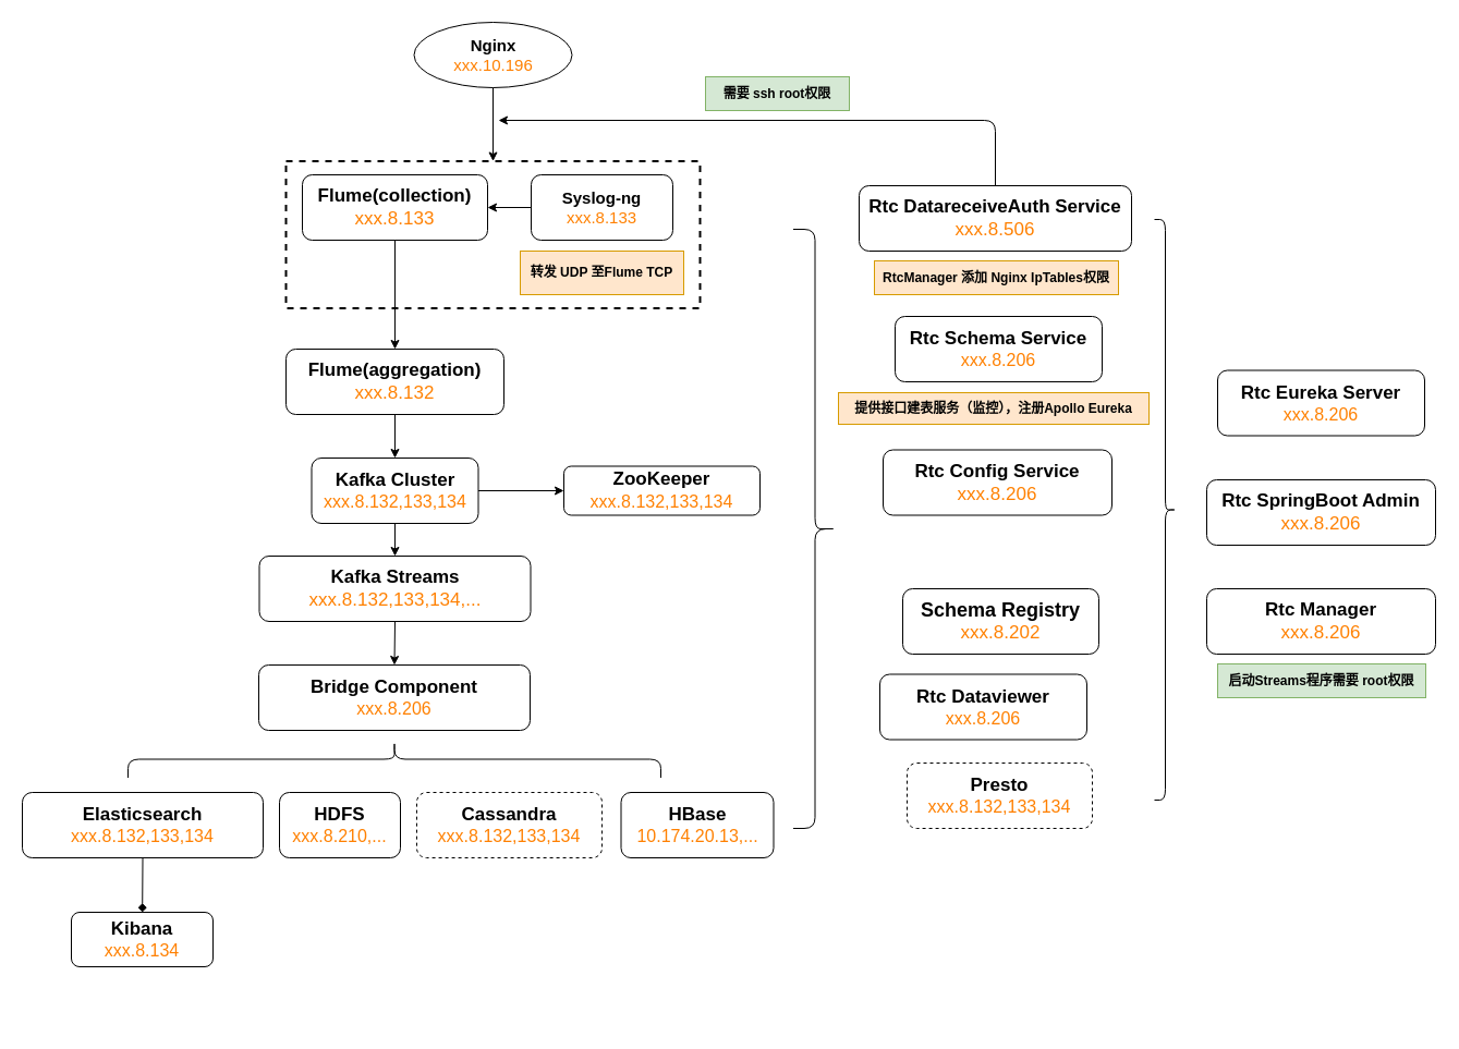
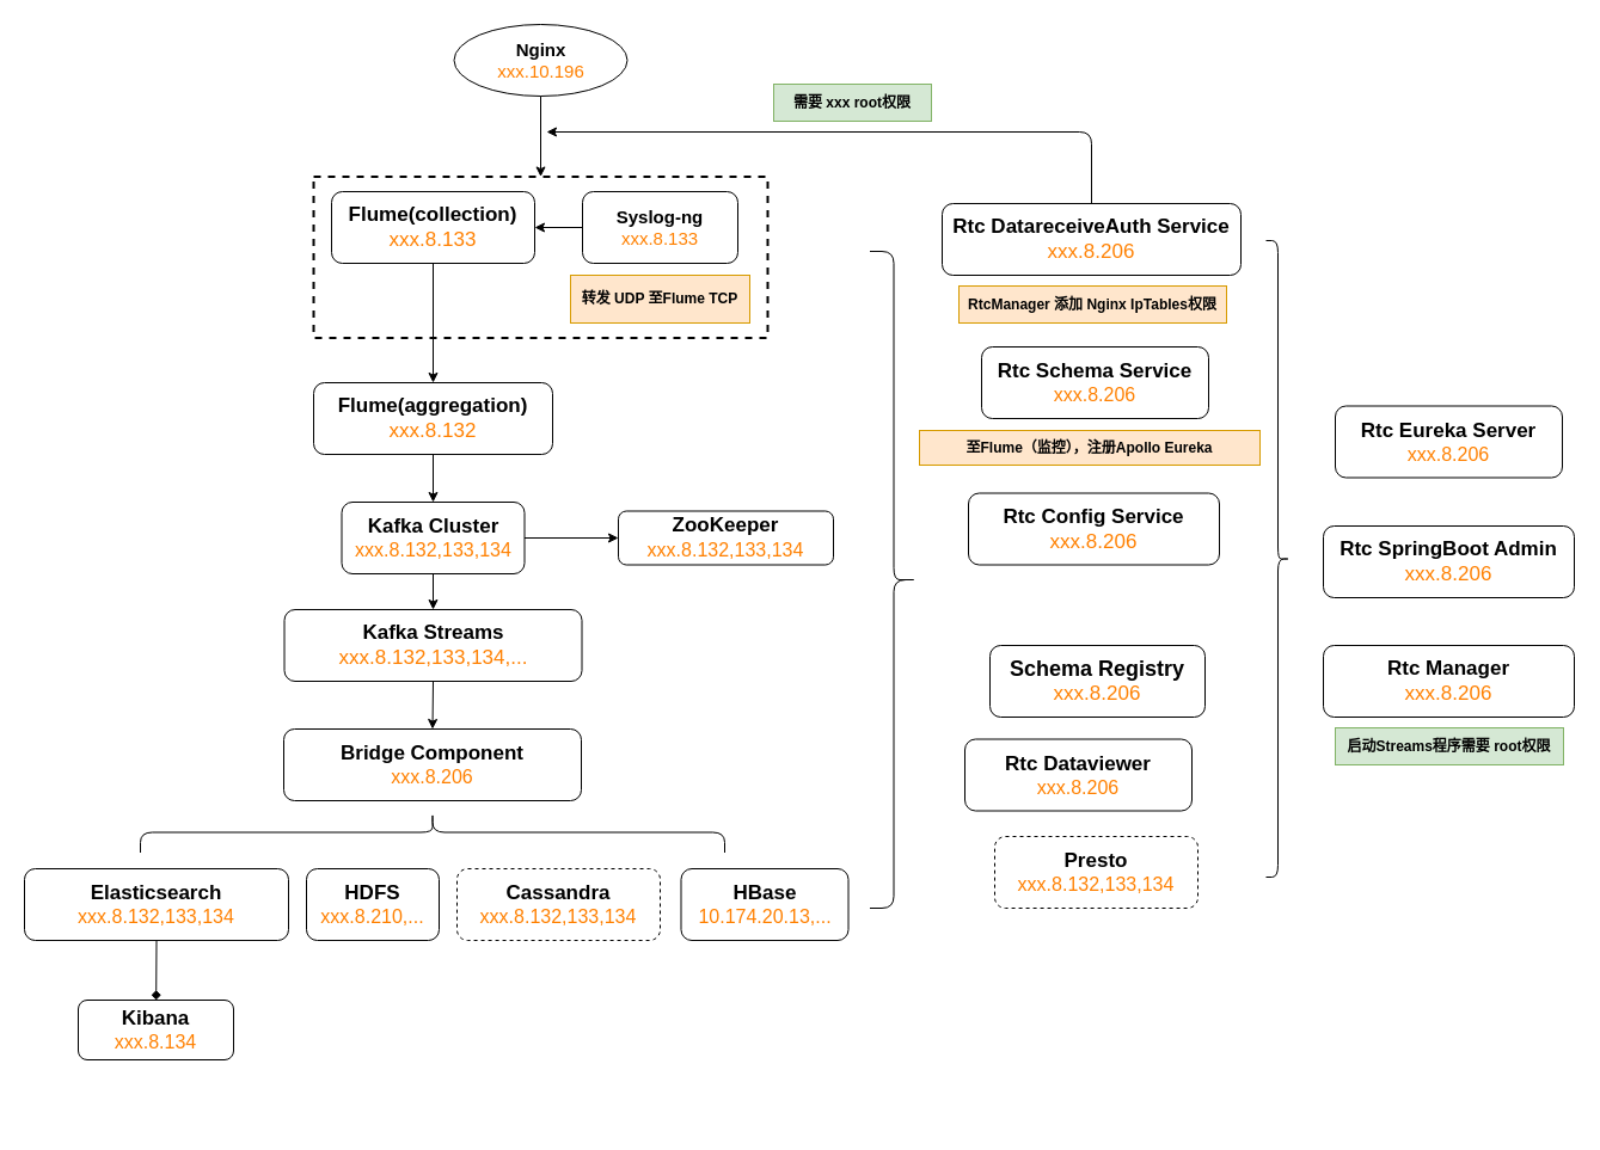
- <mxCell id="44" value="&lt;b&gt;需要 ssh root权限&lt;/b&gt;" style="text;html=1;strokeColor=#82b366;fillColor=#d5e8d4;align=center;verticalAlign=middle;whiteSpace=wrap;rounded=0;" vertex="1" parent="1"><mxGeometry x="647" y="70" width="132" height="31" as="geometry" /></mxCell>
+ <mxCell id="44" value="&lt;b&gt;需要 xxx root权限&lt;/b&gt;" style="text;html=1;strokeColor=#82b366;fillColor=#d5e8d4;align=center;verticalAlign=middle;whiteSpace=wrap;rounded=0;" vertex="1" parent="1"><mxGeometry x="647" y="70" width="132" height="31" as="geometry" /></mxCell>
- <mxCell id="36" value="&lt;font style=&quot;font-size: 17px&quot;&gt;&lt;b&gt;&lt;span&gt;Rtc DatareceiveAuth Service&lt;/span&gt;&lt;br&gt;&lt;/b&gt;&lt;font color=&quot;#ff8000&quot; style=&quot;font-size: 17px&quot;&gt;xxx.8.506&lt;/font&gt;&lt;br&gt;&lt;/font&gt;" style="rounded=1;whiteSpace=wrap;html=1;" vertex="1" parent="35"><mxGeometry x="1" width="250" height="60" as="geometry" /></mxCell>
+ <mxCell id="36" value="&lt;font style=&quot;font-size: 17px&quot;&gt;&lt;b&gt;&lt;span&gt;Rtc DatareceiveAuth Service&lt;/span&gt;&lt;br&gt;&lt;/b&gt;&lt;font color=&quot;#ff8000&quot; style=&quot;font-size: 17px&quot;&gt;xxx.8.206&lt;/font&gt;&lt;br&gt;&lt;/font&gt;" style="rounded=1;whiteSpace=wrap;html=1;" vertex="1" parent="35"><mxGeometry x="1" width="250" height="60" as="geometry" /></mxCell>
- <mxCell id="40" value="&lt;b&gt;提供接口建表服务（监控），注册Apollo Eureka&lt;/b&gt;" style="text;html=1;strokeColor=#d79b00;fillColor=#ffe6cc;align=center;verticalAlign=middle;whiteSpace=wrap;rounded=0;" vertex="1" parent="38"><mxGeometry x="1.5" y="70" width="285" height="29" as="geometry" /></mxCell>
+ <mxCell id="40" value="&lt;b&gt;至Flume（监控），注册Apollo Eureka&lt;/b&gt;" style="text;html=1;strokeColor=#d79b00;fillColor=#ffe6cc;align=center;verticalAlign=middle;whiteSpace=wrap;rounded=0;" vertex="1" parent="38"><mxGeometry x="1.5" y="70" width="285" height="29" as="geometry" /></mxCell>
- <mxCell id="26" value="&lt;font&gt;&lt;b&gt;&lt;span style=&quot;font-size: 18px&quot;&gt;Schema Registry&lt;/span&gt;&lt;br&gt;&lt;/b&gt;&lt;font style=&quot;font-size: 17px&quot; color=&quot;#ff8000&quot;&gt;xxx.8.202&lt;/font&gt;&lt;br&gt;&lt;/font&gt;" style="rounded=1;whiteSpace=wrap;html=1;" vertex="1" parent="1"><mxGeometry x="828" y="540" width="180" height="60" as="geometry" /></mxCell>
+ <mxCell id="26" value="&lt;font&gt;&lt;b&gt;&lt;span style=&quot;font-size: 18px&quot;&gt;Schema Registry&lt;/span&gt;&lt;br&gt;&lt;/b&gt;&lt;font style=&quot;font-size: 17px&quot; color=&quot;#ff8000&quot;&gt;xxx.8.206&lt;/font&gt;&lt;br&gt;&lt;/font&gt;" style="rounded=1;whiteSpace=wrap;html=1;" vertex="1" parent="1"><mxGeometry x="828" y="540" width="180" height="60" as="geometry" /></mxCell>
